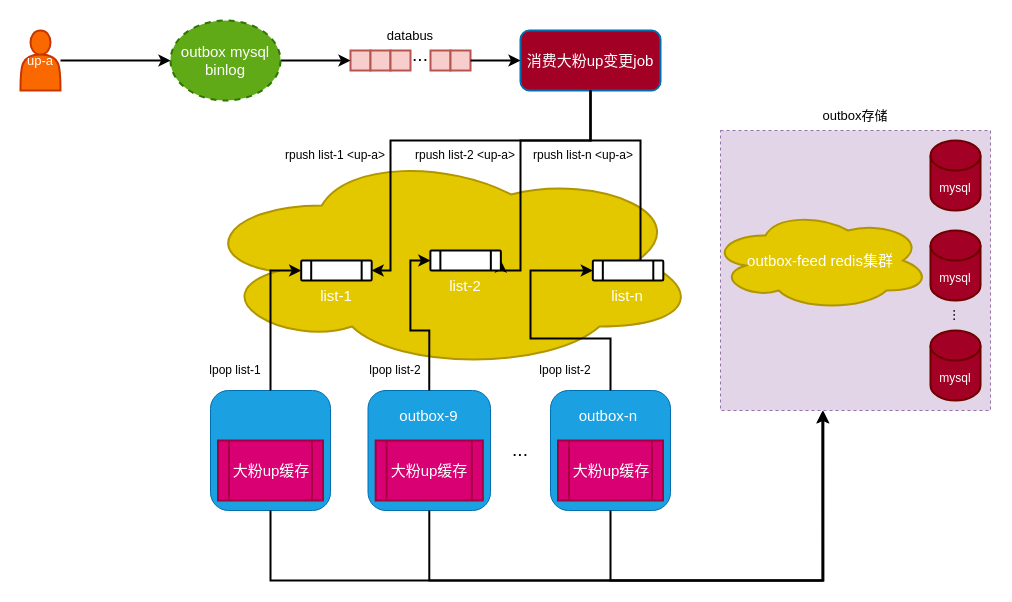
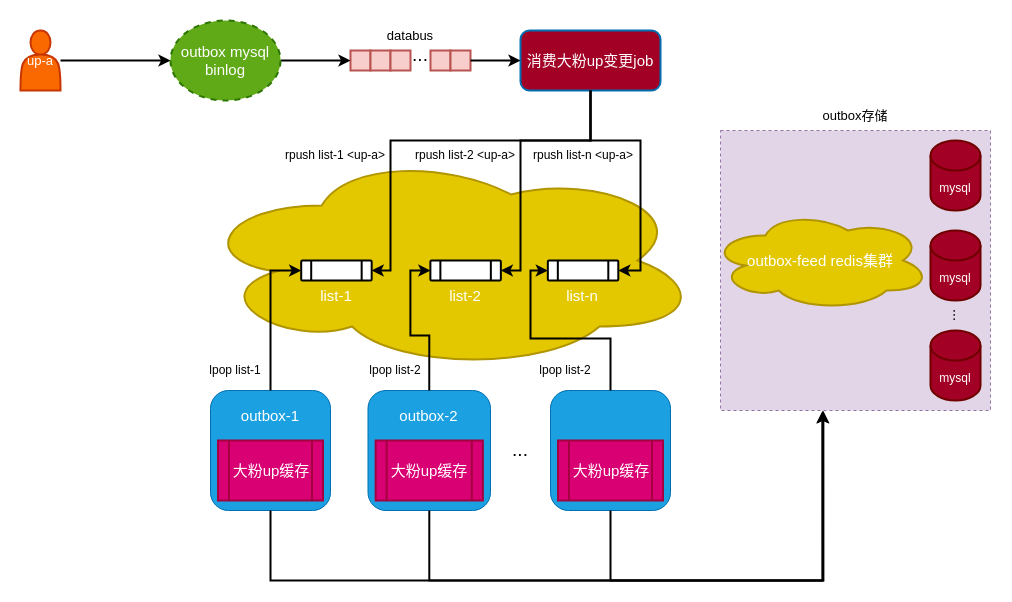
- <mxCell id="46" value="&lt;font style=&quot;font-size: 15px;&quot; color=&quot;#ffffff&quot;&gt;list-2&lt;/font&gt;" style="verticalLabelPosition=bottom;verticalAlign=top;html=1;shape=process;whiteSpace=wrap;rounded=1;size=0.14;arcSize=6;strokeWidth=2;" vertex="1" parent="1"><mxGeometry x="429.884" y="250" width="70.465" height="20" as="geometry" /></mxCell>
+ <mxCell id="46" value="&lt;font style=&quot;font-size: 15px;&quot; color=&quot;#ffffff&quot;&gt;list-2&lt;/font&gt;" style="verticalLabelPosition=bottom;verticalAlign=top;html=1;shape=process;whiteSpace=wrap;rounded=1;size=0.14;arcSize=6;strokeWidth=2;" vertex="1" parent="1"><mxGeometry x="429.884" y="260" width="70.465" height="20" as="geometry" /></mxCell>
- <mxCell id="47" value="&lt;font style=&quot;font-size: 15px;&quot; color=&quot;#ffffff&quot;&gt;list-n&lt;/font&gt;" style="verticalLabelPosition=bottom;verticalAlign=top;html=1;shape=process;whiteSpace=wrap;rounded=1;size=0.14;arcSize=6;strokeWidth=2;" vertex="1" parent="1"><mxGeometry x="592.33" y="260" width="70.47" height="20" as="geometry" /></mxCell>
+ <mxCell id="47" value="&lt;font style=&quot;font-size: 15px;&quot; color=&quot;#ffffff&quot;&gt;list-n&lt;/font&gt;" style="verticalLabelPosition=bottom;verticalAlign=top;html=1;shape=process;whiteSpace=wrap;rounded=1;size=0.14;arcSize=6;strokeWidth=2;" vertex="1" parent="1"><mxGeometry x="547.33" y="260" width="70.47" height="20" as="geometry" /></mxCell>
+ <mxCell id="21" value="&lt;font color=&quot;#ffffff&quot; style=&quot;font-size: 15px;&quot;&gt;outbox-1&lt;/font&gt;" style="text;strokeColor=none;align=center;fillColor=none;html=1;verticalAlign=middle;whiteSpace=wrap;rounded=0;" vertex="1" parent="18"><mxGeometry x="25" y="10" width="70" height="30" as="geometry" /></mxCell>
- <mxCell id="25" value="&lt;font color=&quot;#ffffff&quot; style=&quot;font-size: 15px;&quot;&gt;outbox-9&lt;/font&gt;" style="text;strokeColor=none;align=center;fillColor=none;html=1;verticalAlign=middle;whiteSpace=wrap;rounded=0;" vertex="1" parent="22"><mxGeometry x="25.521" y="10" width="71.458" height="30" as="geometry" /></mxCell>
+ <mxCell id="25" value="&lt;font color=&quot;#ffffff&quot; style=&quot;font-size: 15px;&quot;&gt;outbox-2&lt;/font&gt;" style="text;strokeColor=none;align=center;fillColor=none;html=1;verticalAlign=middle;whiteSpace=wrap;rounded=0;" vertex="1" parent="22"><mxGeometry x="25.521" y="10" width="71.458" height="30" as="geometry" /></mxCell>
- <mxCell id="29" value="&lt;font color=&quot;#ffffff&quot; style=&quot;font-size: 15px;&quot;&gt;outbox-n&amp;nbsp;&lt;/font&gt;" style="text;strokeColor=none;align=center;fillColor=none;html=1;verticalAlign=middle;whiteSpace=wrap;rounded=0;" vertex="1" parent="26"><mxGeometry x="25" y="10" width="70" height="30" as="geometry" /></mxCell>
